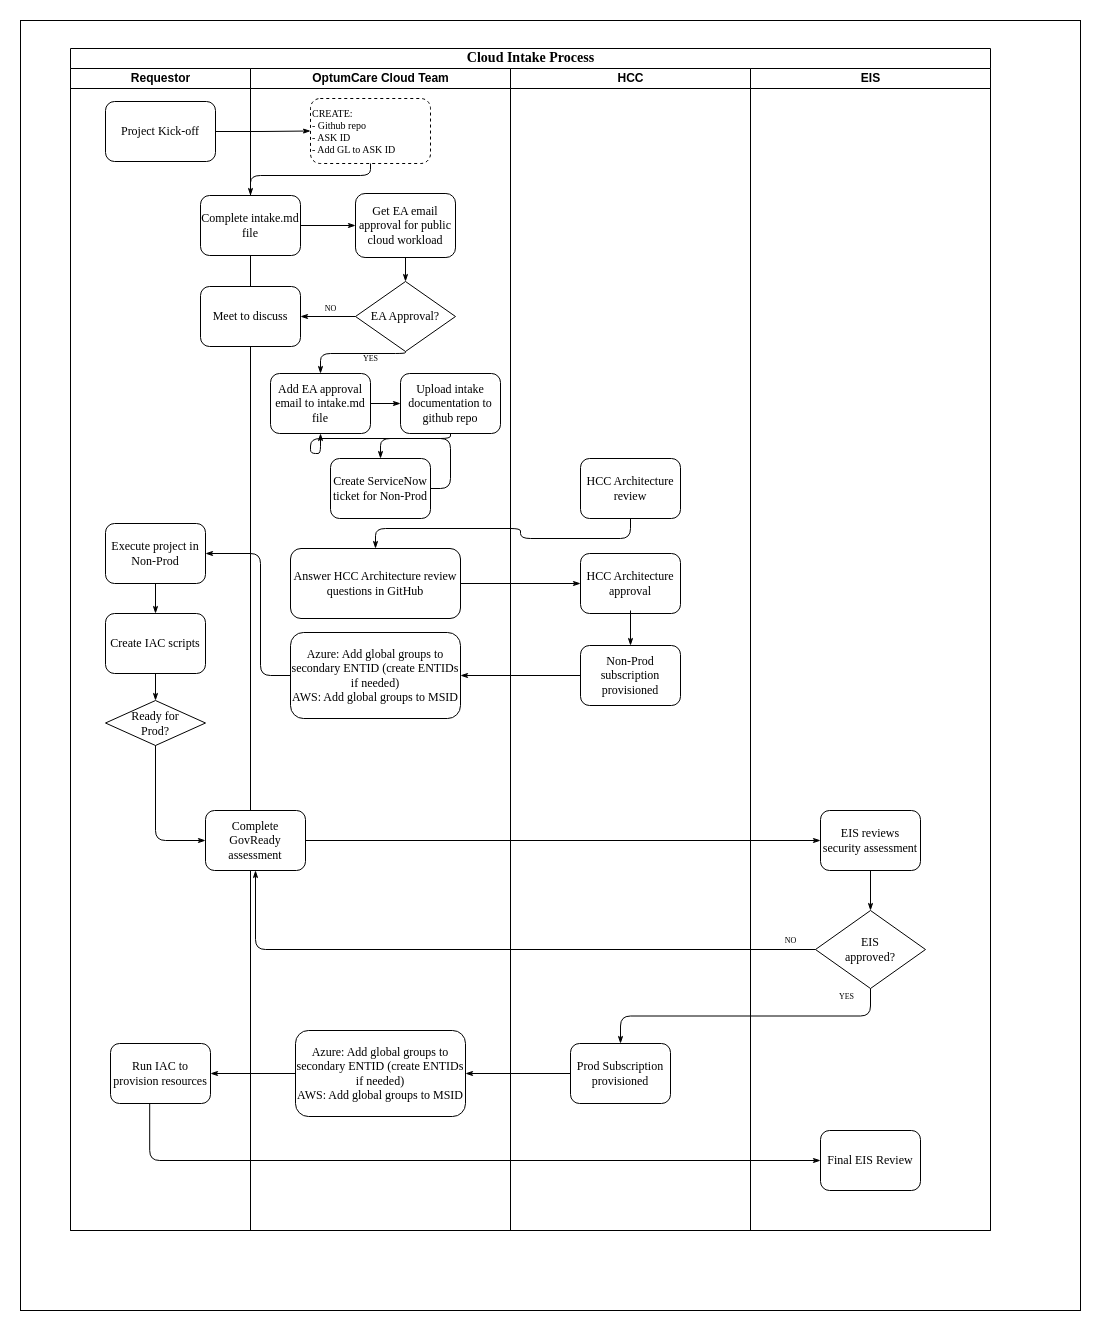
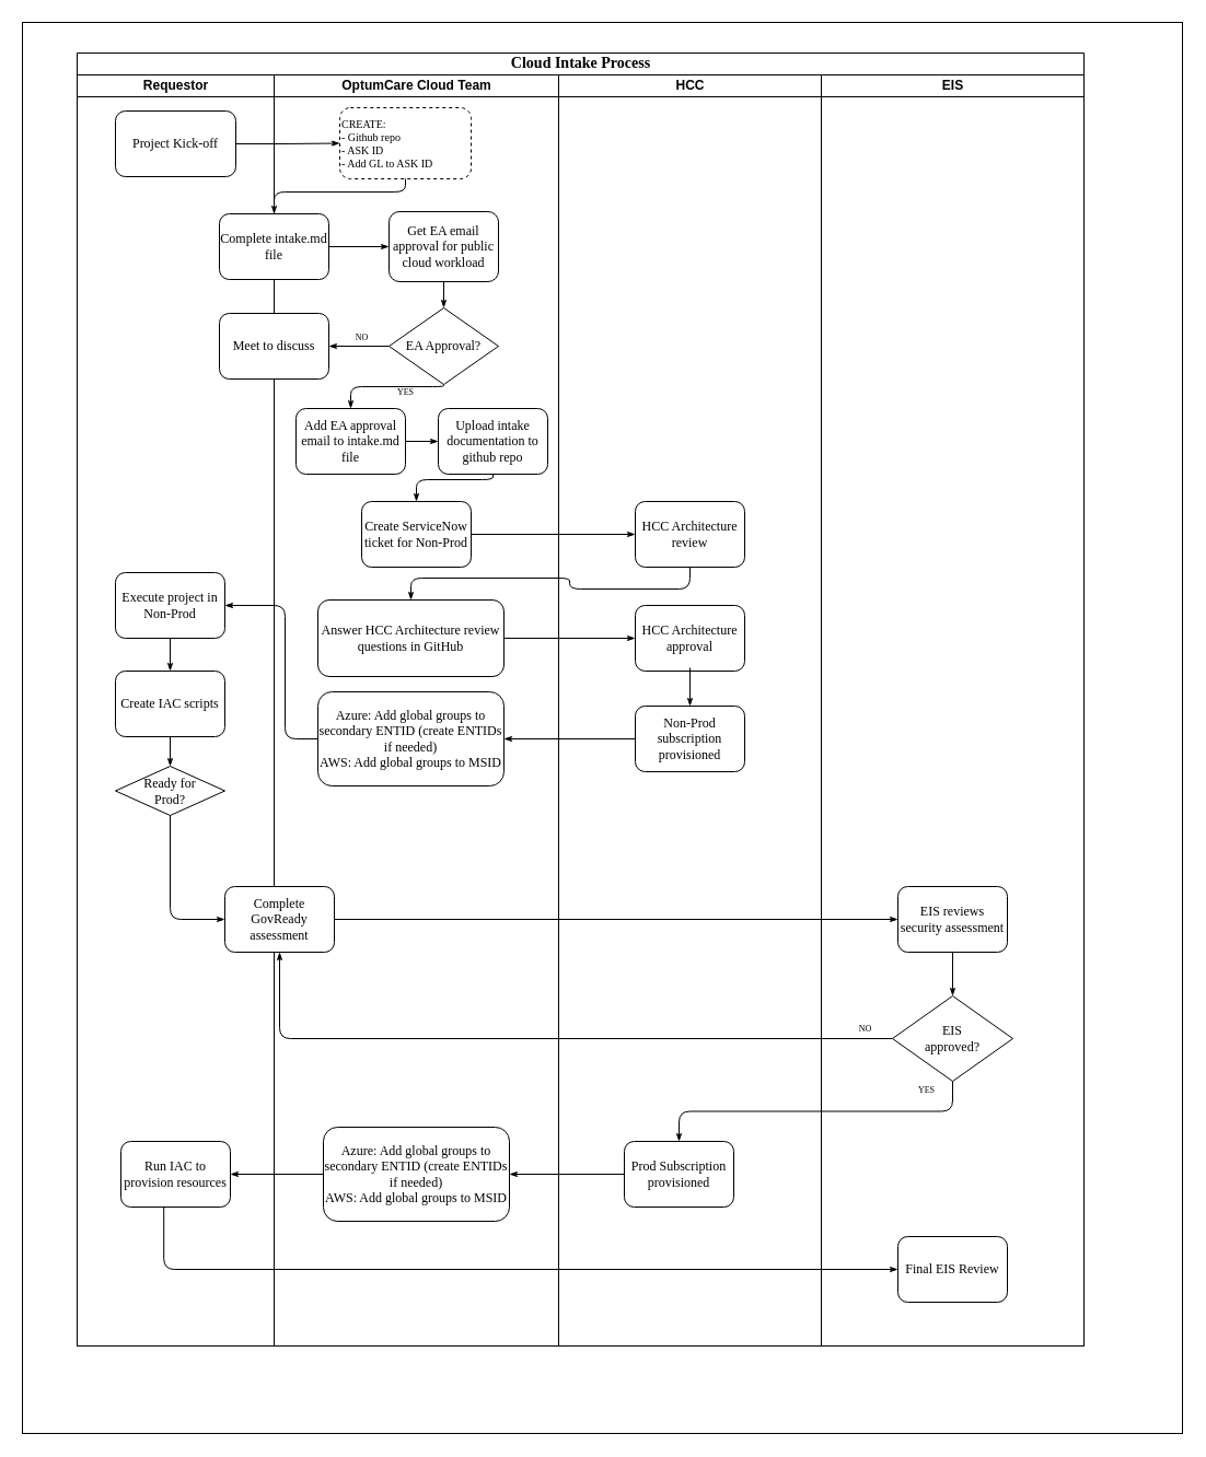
- <mxCell id="43" style="edgeStyle=orthogonalEdgeStyle;rounded=1;html=1;labelBackgroundColor=none;startArrow=none;startFill=0;startSize=5;endArrow=classicThin;endFill=1;endSize=5;jettySize=auto;orthogonalLoop=1;strokeColor=#000000;strokeWidth=1;fontFamily=Verdana;fontSize=8;fontColor=#000000;exitX=1;exitY=0.5;exitDx=0;exitDy=0;" edge="1" parent="3" source="20" target="18"><mxGeometry relative="1" as="geometry"><mxPoint x="420" y="440" as="sourcePoint" /><mxPoint x="455" y="439" as="targetPoint" /></mxGeometry></mxCell>
+ <mxCell id="43" style="edgeStyle=orthogonalEdgeStyle;rounded=1;html=1;labelBackgroundColor=none;startArrow=none;startFill=0;startSize=5;endArrow=classicThin;endFill=1;endSize=5;jettySize=auto;orthogonalLoop=1;strokeColor=#000000;strokeWidth=1;fontFamily=Verdana;fontSize=8;fontColor=#000000;entryX=0;entryY=0.5;entryDx=0;entryDy=0;exitX=1;exitY=0.5;exitDx=0;exitDy=0;" edge="1" parent="3" source="20" target="34"><mxGeometry relative="1" as="geometry"><mxPoint x="420" y="440" as="sourcePoint" /><mxPoint x="455" y="439" as="targetPoint" /></mxGeometry></mxCell>
